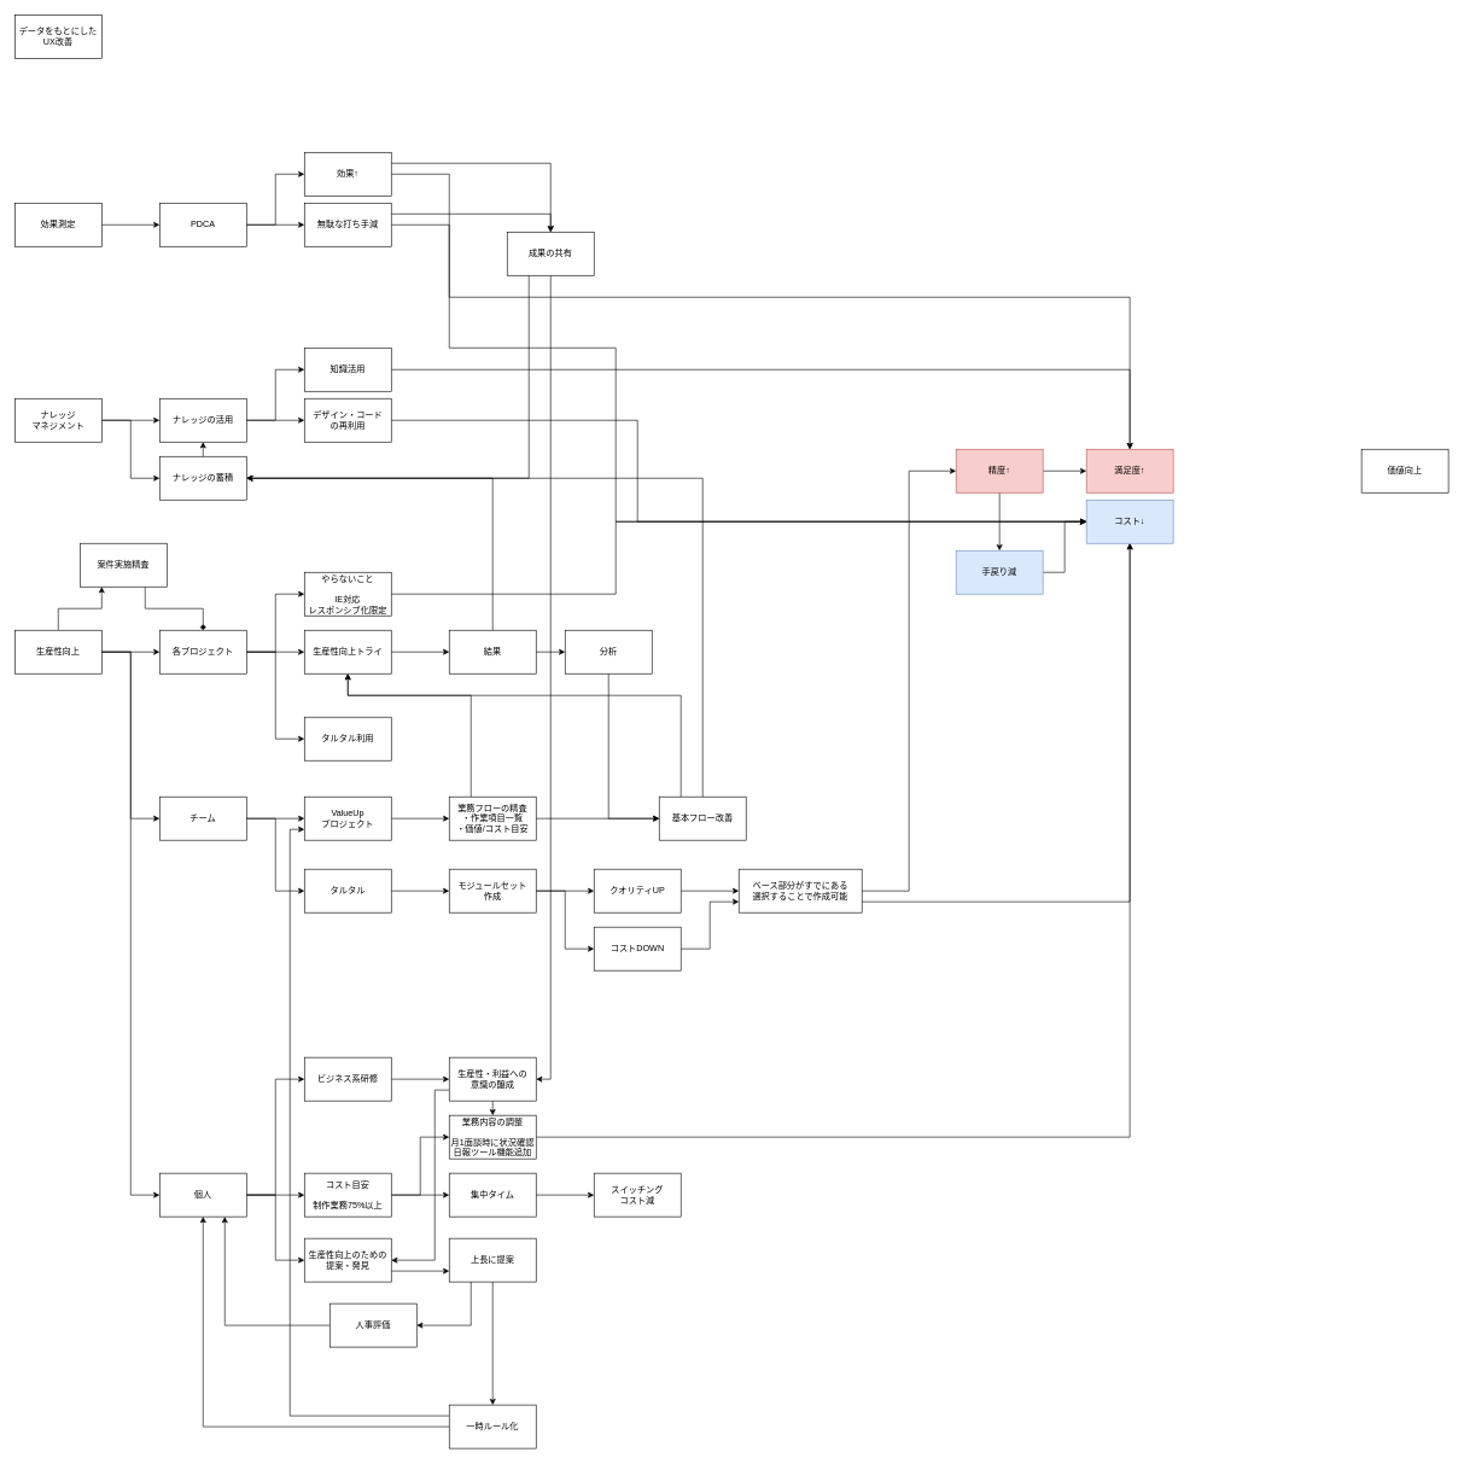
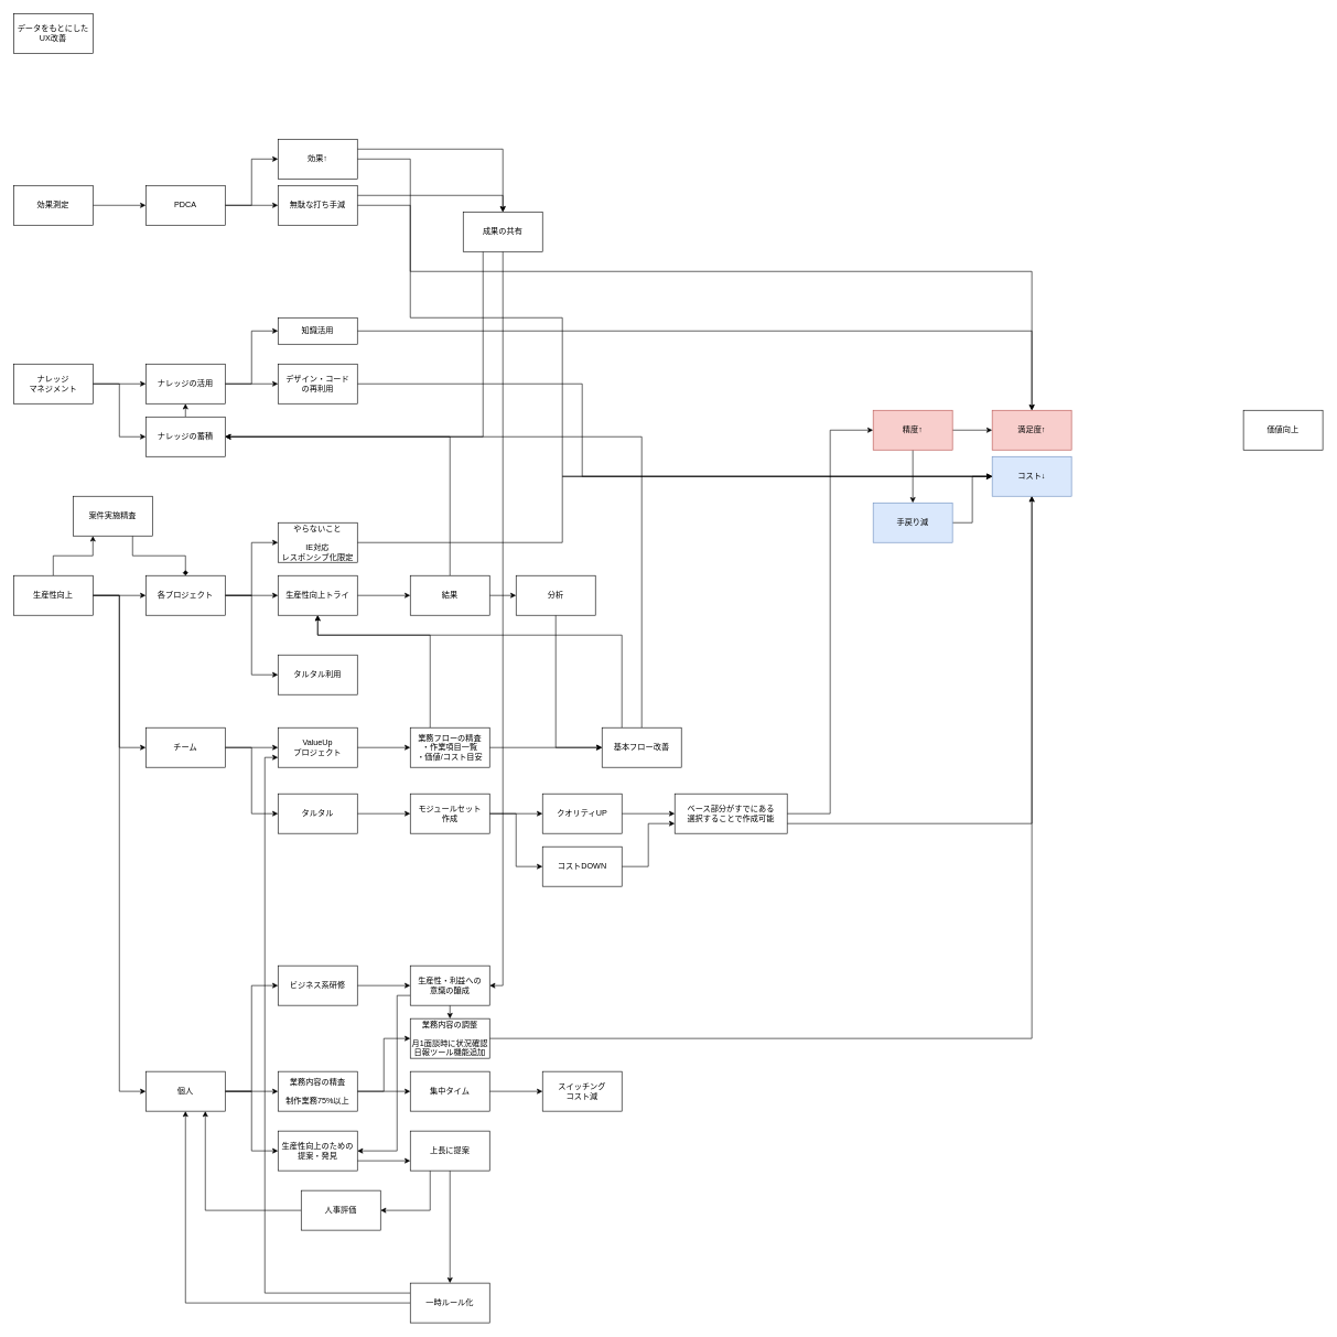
- <mxCell id="75" value="知識活用" style="whiteSpace=wrap;html=1;" parent="1" vertex="1"><mxGeometry x="420" y="480" width="120" height="60" as="geometry" /></mxCell>
+ <mxCell id="75" value="知識活用" style="whiteSpace=wrap;html=1;" parent="1" vertex="1"><mxGeometry x="420" y="480" width="120" height="40" as="geometry" /></mxCell>
- <mxCell id="26" value="コスト目安&lt;br&gt;&lt;br&gt;制作業務75%以上" style="whiteSpace=wrap;html=1;" parent="1" vertex="1"><mxGeometry x="420" y="1620" width="120" height="60" as="geometry" /></mxCell>
+ <mxCell id="26" value="業務内容の精査&lt;br&gt;&lt;br&gt;制作業務75%以上" style="whiteSpace=wrap;html=1;" parent="1" vertex="1"><mxGeometry x="420" y="1620" width="120" height="60" as="geometry" /></mxCell>
